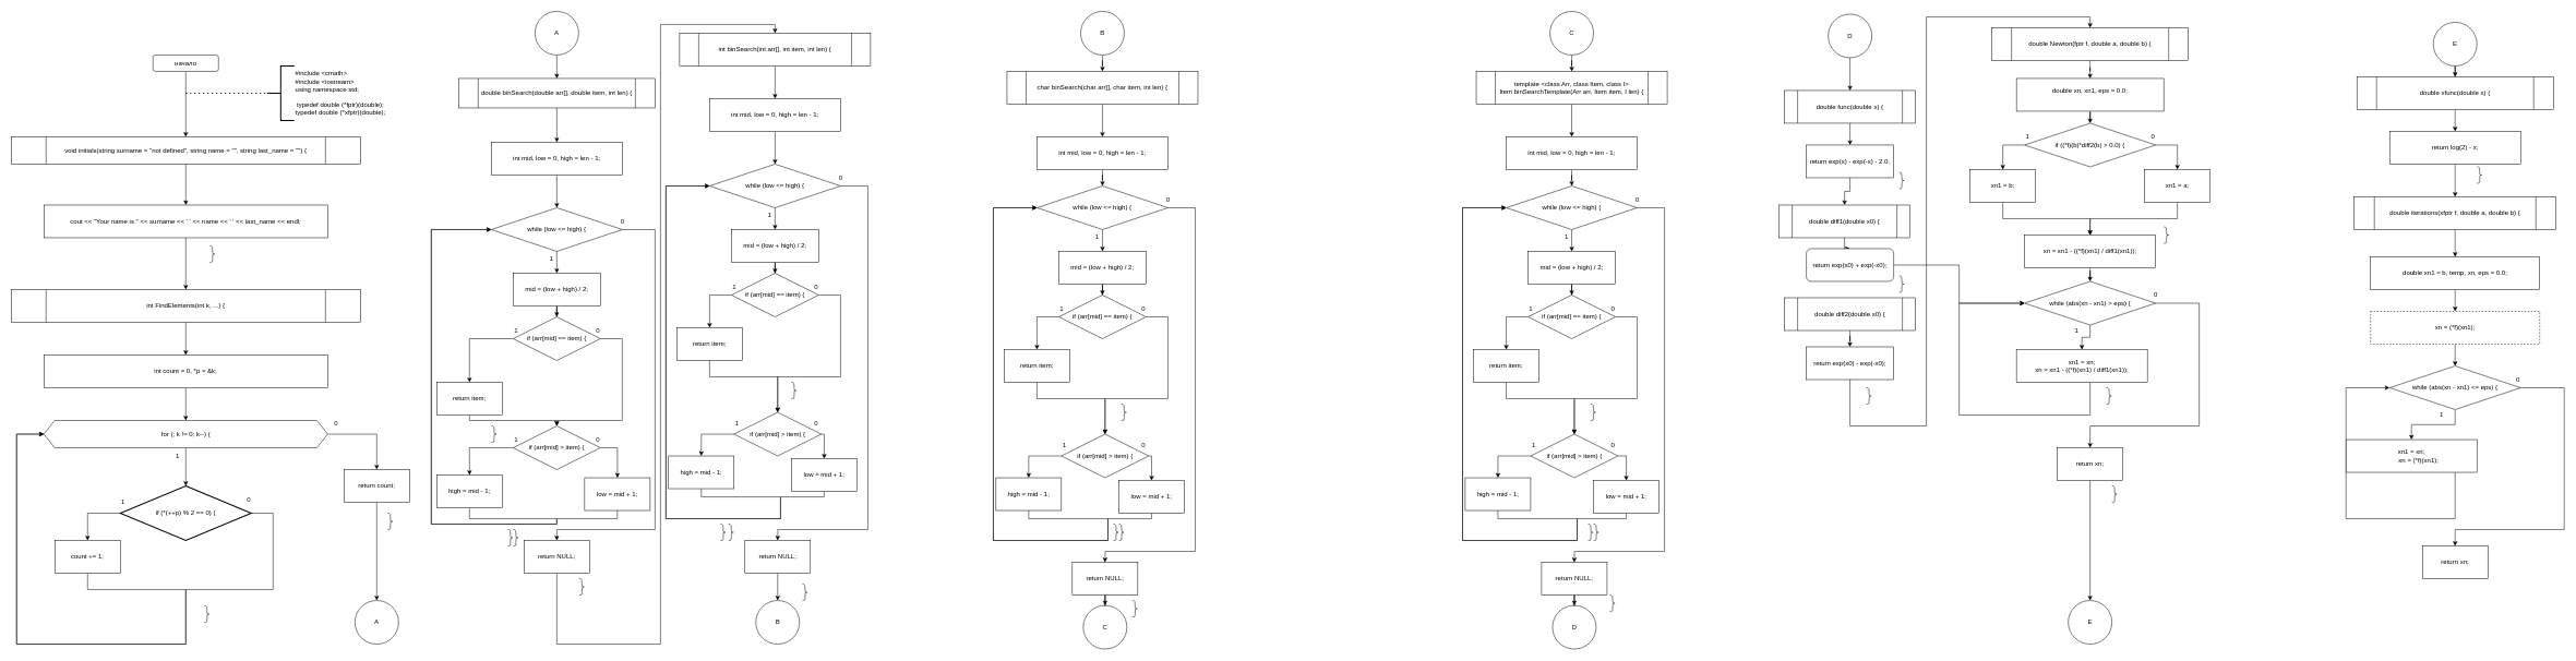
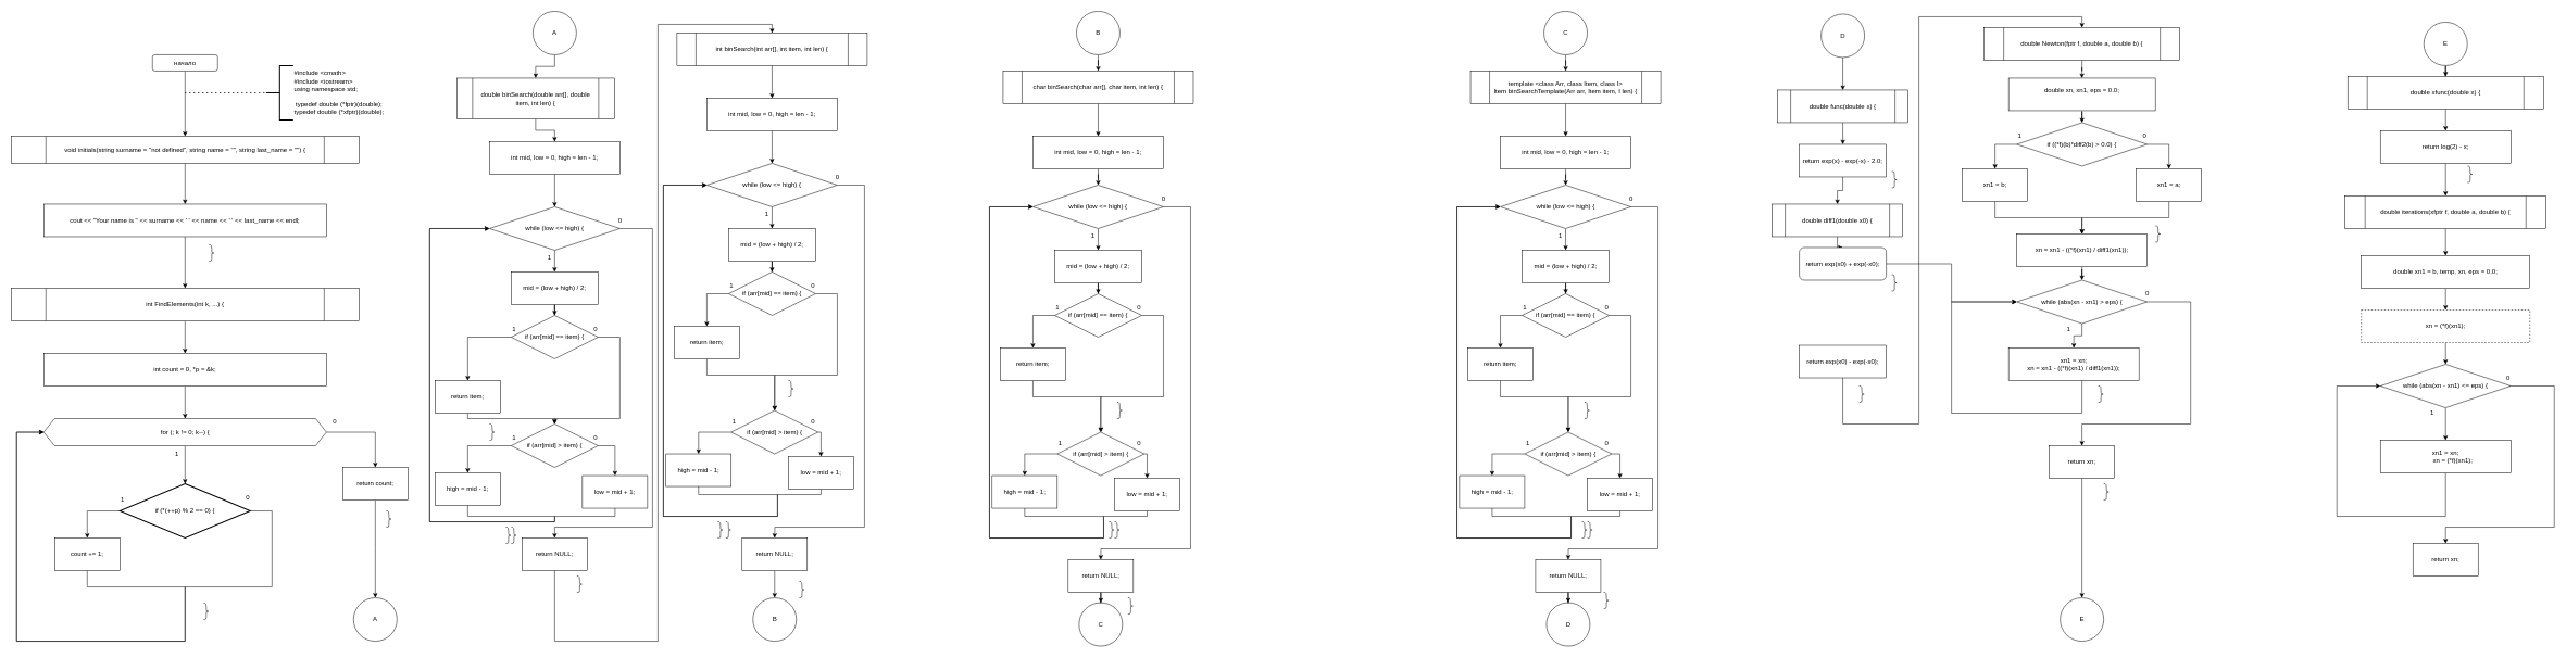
- <mxCell id="33" value="double binSearch(double arr[], double item, int len) {" style="shape=process;whiteSpace=wrap;html=1;backgroundOutline=1;" vertex="1" parent="1"><mxGeometry x="840" y="143" width="360" height="54" as="geometry" /></mxCell>
+ <mxCell id="33" value="double binSearch(double arr[], double item, int len) {" style="shape=process;whiteSpace=wrap;html=1;backgroundOutline=1;" vertex="1" parent="1"><mxGeometry x="840" y="143" width="290" height="75" as="geometry" /></mxCell>
- <mxCell id="167" value="double diff2(double x0) {" style="shape=process;whiteSpace=wrap;html=1;backgroundOutline=1;" vertex="1" parent="1"><mxGeometry x="3270" y="545" width="240" height="60" as="geometry" /></mxCell>
- <mxCell id="166" value="" style="edgeStyle=orthogonalEdgeStyle;rounded=0;orthogonalLoop=1;jettySize=auto;html=1;" edge="1" parent="1" source="167" target="169"><mxGeometry relative="1" as="geometry" /></mxCell>
- <mxCell id="237" value="xn1 = xn;&#10;        xn = (*f)(xn1);" style="rounded=0;whiteSpace=wrap;html=1;" vertex="1" parent="1"><mxGeometry x="4299" y="805" width="240" height="60" as="geometry" /></mxCell>
+ <mxCell id="237" value="xn1 = xn;&#10;        xn = (*f)(xn1);" style="rounded=0;whiteSpace=wrap;html=1;" vertex="1" parent="1"><mxGeometry x="4379" y="810" width="240" height="60" as="geometry" /></mxCell>
